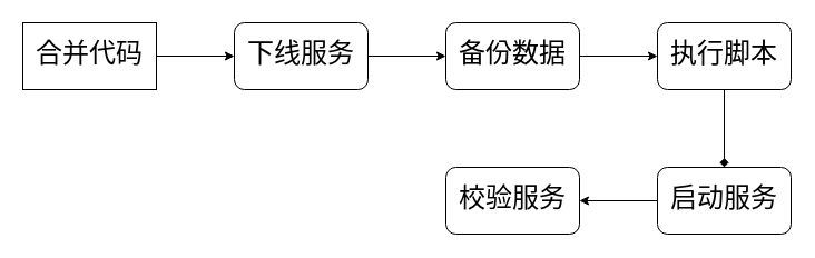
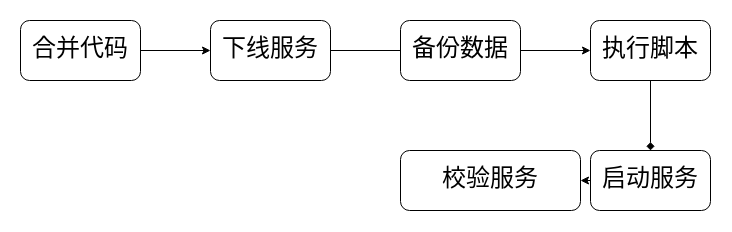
- <mxCell id="3" value="&lt;font style=&quot;font-size: 24px;&quot; face=&quot;Courier New&quot;&gt;合并代码&lt;/font&gt;" style="whiteSpace=wrap;html=1;rounded=0;" vertex="1" parent="1"><mxGeometry x="20" y="20" width="120" height="60" as="geometry" /></mxCell>
+ <mxCell id="3" value="&lt;font style=&quot;font-size: 24px;&quot; face=&quot;Courier New&quot;&gt;合并代码&lt;/font&gt;" style="rounded=1;whiteSpace=wrap;html=1;" vertex="1" parent="1"><mxGeometry x="20" y="20" width="120" height="60" as="geometry" /></mxCell>
- <mxCell id="4" style="edgeStyle=orthogonalEdgeStyle;rounded=0;orthogonalLoop=1;jettySize=auto;html=1;exitX=1;exitY=0.5;exitDx=0;exitDy=0;entryX=0;entryY=0.5;entryDx=0;entryDy=0;fontFamily=Courier New;fontSize=24;" edge="1" parent="1" source="5" target="7"><mxGeometry relative="1" as="geometry" /></mxCell>
+ <mxCell id="4" style="edgeStyle=orthogonalEdgeStyle;rounded=0;orthogonalLoop=1;jettySize=auto;html=1;exitX=1;exitY=0.5;exitDx=0;exitDy=0;entryX=0;entryY=0.5;entryDx=0;entryDy=0;fontFamily=Courier New;fontSize=24;endArrow=none;" edge="1" parent="1" source="5" target="7"><mxGeometry relative="1" as="geometry" /></mxCell>
- <mxCell id="12" value="&lt;font face=&quot;Courier New&quot;&gt;&lt;span style=&quot;font-size: 24px;&quot;&gt;校验服务&lt;/span&gt;&lt;/font&gt;" style="rounded=1;whiteSpace=wrap;html=1;" vertex="1" parent="1"><mxGeometry x="400" y="150" width="120" height="60" as="geometry" /></mxCell>
+ <mxCell id="12" value="&lt;font face=&quot;Courier New&quot;&gt;&lt;span style=&quot;font-size: 24px;&quot;&gt;校验服务&lt;/span&gt;&lt;/font&gt;" style="rounded=1;whiteSpace=wrap;html=1;" vertex="1" parent="1"><mxGeometry x="400" y="150" width="180" height="60" as="geometry" /></mxCell>
